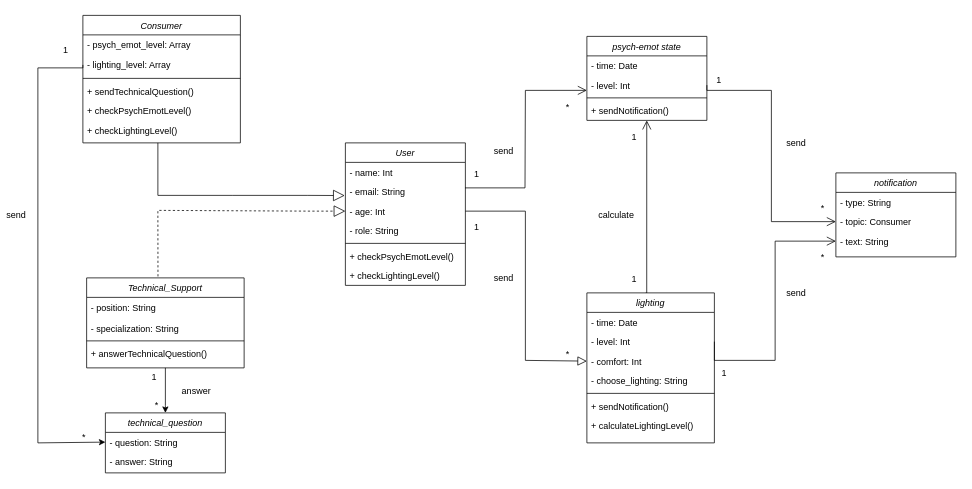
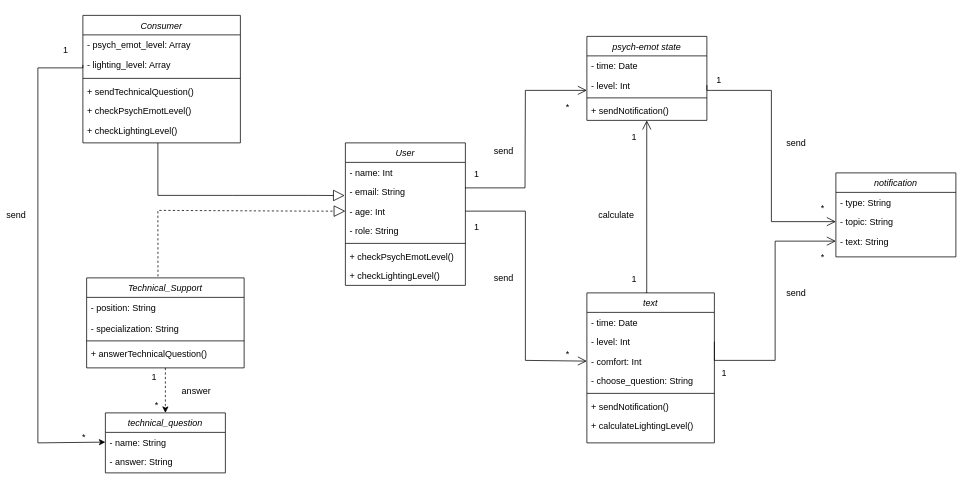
- <mxCell id="61" value="- topic: Consumer" style="text;align=left;verticalAlign=top;spacingLeft=4;spacingRight=4;overflow=hidden;rotatable=0;points=[[0,0.5],[1,0.5]];portConstraint=eastwest;rounded=0;shadow=0;html=0;" parent="59" vertex="1"><mxGeometry y="52" width="160" height="26" as="geometry" /></mxCell>
+ <mxCell id="61" value="- topic: String" style="text;align=left;verticalAlign=top;spacingLeft=4;spacingRight=4;overflow=hidden;rotatable=0;points=[[0,0.5],[1,0.5]];portConstraint=eastwest;rounded=0;shadow=0;html=0;" parent="59" vertex="1"><mxGeometry y="52" width="160" height="26" as="geometry" /></mxCell>
- <mxCell id="11" value="lighting" style="swimlane;fontStyle=2;align=center;verticalAlign=top;childLayout=stackLayout;horizontal=1;startSize=26;horizontalStack=0;resizeParent=1;resizeLast=0;collapsible=1;marginBottom=0;rounded=0;shadow=0;strokeWidth=1;" parent="1" vertex="1"><mxGeometry x="782" y="390" width="170" height="200" as="geometry"><mxRectangle x="550" y="140" width="160" height="26" as="alternateBounds" /></mxGeometry></mxCell>
+ <mxCell id="11" value="text" style="swimlane;fontStyle=2;align=center;verticalAlign=top;childLayout=stackLayout;horizontal=1;startSize=26;horizontalStack=0;resizeParent=1;resizeLast=0;collapsible=1;marginBottom=0;rounded=0;shadow=0;strokeWidth=1;" parent="1" vertex="1"><mxGeometry x="782" y="390" width="170" height="200" as="geometry"><mxRectangle x="550" y="140" width="160" height="26" as="alternateBounds" /></mxGeometry></mxCell>
- <mxCell id="43" value="" style="endArrow=block;html=1;rounded=0;exitX=1;exitY=0.5;exitDx=0;exitDy=0;entryX=0;entryY=0.5;entryDx=0;entryDy=0;endFill=0;endSize=10;" parent="1" source="5" target="14" edge="1"><mxGeometry width="50" height="50" relative="1" as="geometry"><mxPoint x="630" y="340" as="sourcePoint" /><mxPoint x="700" y="440" as="targetPoint" /><Array as="points"><mxPoint x="700" y="281" /><mxPoint x="700" y="480" /></Array></mxGeometry></mxCell>
+ <mxCell id="43" value="" style="endArrow=open;html=1;rounded=0;exitX=1;exitY=0.5;exitDx=0;exitDy=0;entryX=0;entryY=0.5;entryDx=0;entryDy=0;endFill=0;endSize=10;" parent="1" source="5" target="14" edge="1"><mxGeometry width="50" height="50" relative="1" as="geometry"><mxPoint x="630" y="340" as="sourcePoint" /><mxPoint x="700" y="440" as="targetPoint" /><Array as="points"><mxPoint x="700" y="281" /><mxPoint x="700" y="480" /></Array></mxGeometry></mxCell>
- <mxCell id="15" value="- choose_lighting: String" style="text;align=left;verticalAlign=top;spacingLeft=4;spacingRight=4;overflow=hidden;rotatable=0;points=[[0,0.5],[1,0.5]];portConstraint=eastwest;rounded=0;shadow=0;html=0;" parent="11" vertex="1"><mxGeometry y="104" width="170" height="26" as="geometry" /></mxCell>
+ <mxCell id="15" value="- choose_question: String" style="text;align=left;verticalAlign=top;spacingLeft=4;spacingRight=4;overflow=hidden;rotatable=0;points=[[0,0.5],[1,0.5]];portConstraint=eastwest;rounded=0;shadow=0;html=0;" parent="11" vertex="1"><mxGeometry y="104" width="170" height="26" as="geometry" /></mxCell>
- <mxCell id="36" style="edgeStyle=orthogonalEdgeStyle;rounded=0;orthogonalLoop=1;jettySize=auto;html=1;exitX=0.5;exitY=1;exitDx=0;exitDy=0;entryX=0.5;entryY=0;entryDx=0;entryDy=0;" parent="1" source="27" target="32" edge="1"><mxGeometry relative="1" as="geometry"><Array as="points"><mxPoint x="220" y="540" /><mxPoint x="220" y="540" /></Array></mxGeometry></mxCell>
+ <mxCell id="36" style="edgeStyle=orthogonalEdgeStyle;rounded=0;orthogonalLoop=1;jettySize=auto;html=1;exitX=0.5;exitY=1;exitDx=0;exitDy=0;entryX=0.5;entryY=0;entryDx=0;entryDy=0;dashed=1;" parent="1" source="27" target="32" edge="1"><mxGeometry relative="1" as="geometry"><Array as="points"><mxPoint x="220" y="540" /><mxPoint x="220" y="540" /></Array></mxGeometry></mxCell>
- <mxCell id="33" value="- question: String" style="text;align=left;verticalAlign=top;spacingLeft=4;spacingRight=4;overflow=hidden;rotatable=0;points=[[0,0.5],[1,0.5]];portConstraint=eastwest;" parent="32" vertex="1"><mxGeometry y="26" width="160" height="26" as="geometry" /></mxCell>
+ <mxCell id="33" value="- name: String" style="text;align=left;verticalAlign=top;spacingLeft=4;spacingRight=4;overflow=hidden;rotatable=0;points=[[0,0.5],[1,0.5]];portConstraint=eastwest;" parent="32" vertex="1"><mxGeometry y="26" width="160" height="26" as="geometry" /></mxCell>
